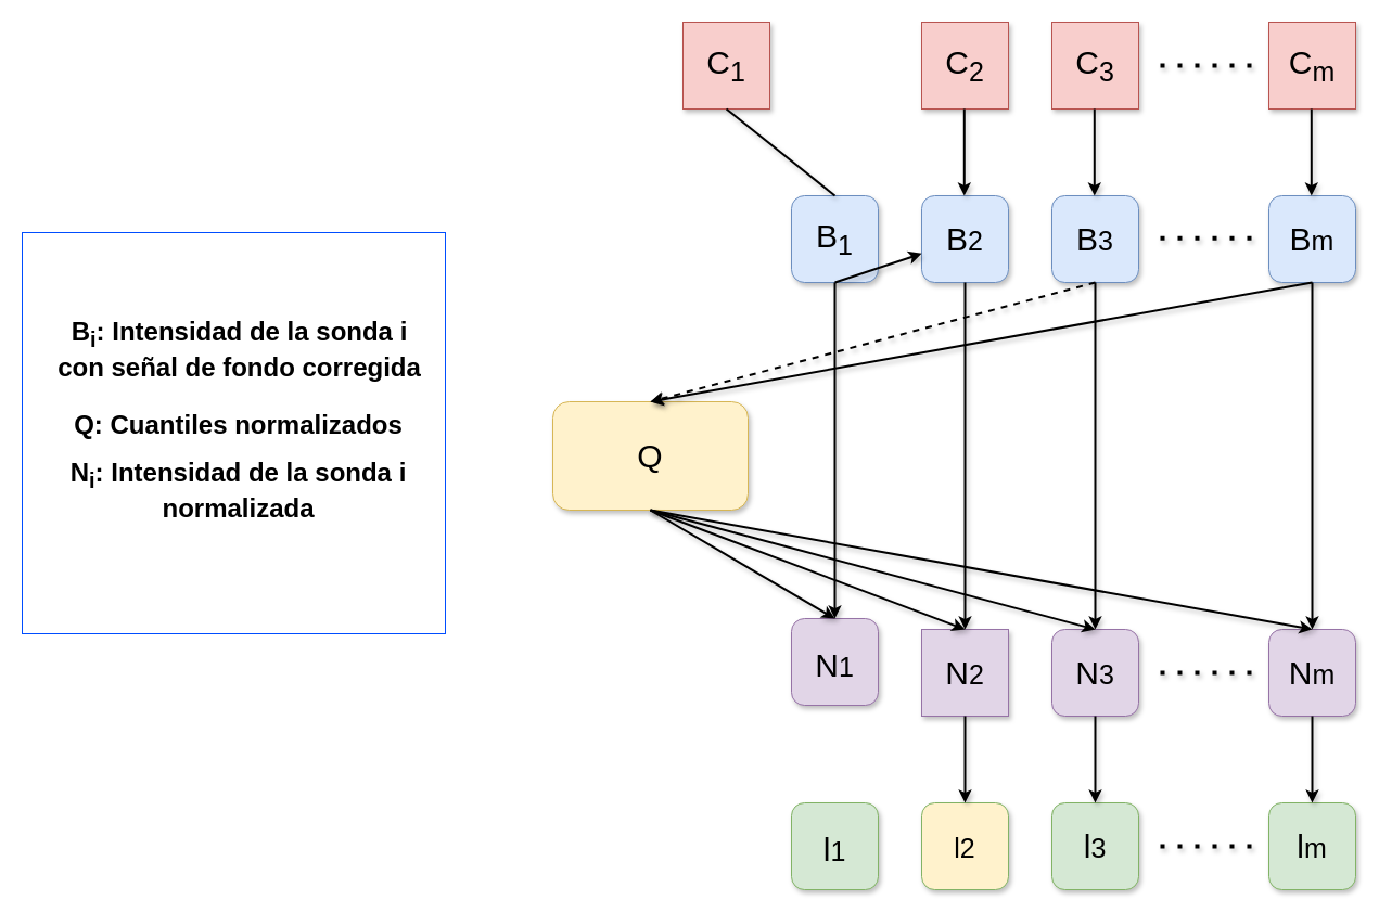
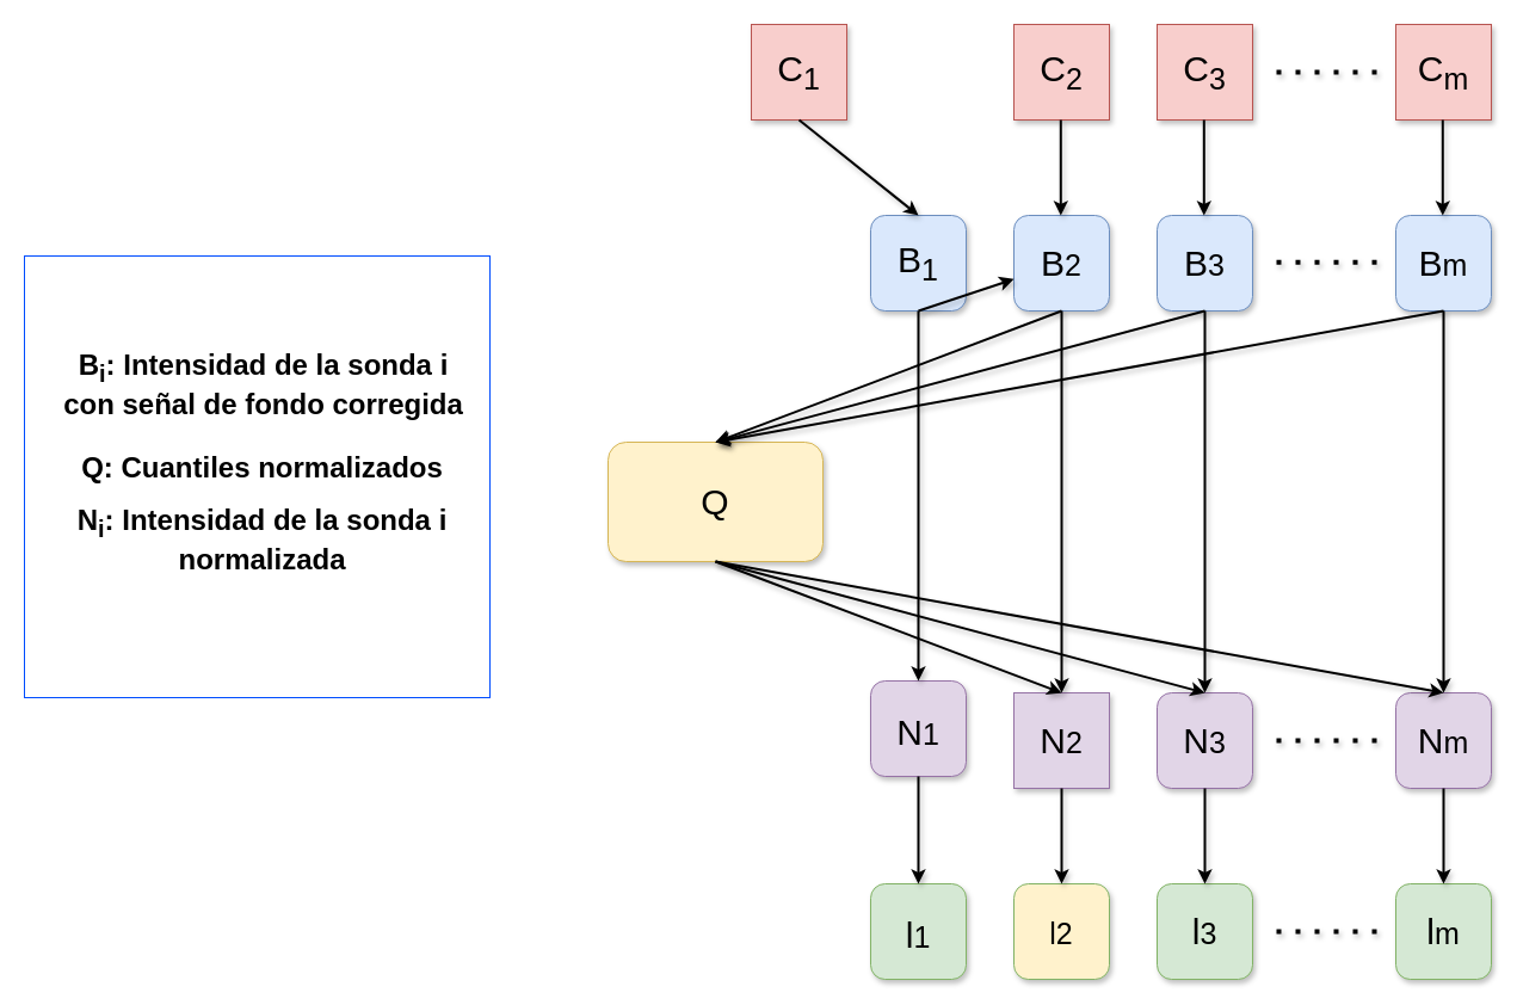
- <mxCell id="23" value="" style="endArrow=none;html=1;rounded=0;fontSize=30;strokeWidth=2;exitX=1;exitY=0.5;exitDx=0;exitDy=0;entryX=0.5;entryY=0;entryDx=0;entryDy=0;shadow=1;" edge="1" parent="1" source="2" target="7"><mxGeometry width="50" height="50" relative="1" as="geometry"><mxPoint x="1269" y="360" as="sourcePoint" /><mxPoint x="1319" y="310" as="targetPoint" /></mxGeometry></mxCell>
+ <mxCell id="23" value="" style="endArrow=classic;html=1;rounded=0;fontSize=30;strokeWidth=2;exitX=1;exitY=0.5;exitDx=0;exitDy=0;entryX=0.5;entryY=0;entryDx=0;entryDy=0;shadow=1;" edge="1" parent="1" source="2" target="7"><mxGeometry width="50" height="50" relative="1" as="geometry"><mxPoint x="1269" y="360" as="sourcePoint" /><mxPoint x="1319" y="310" as="targetPoint" /></mxGeometry></mxCell>
+ <mxCell id="28" value="" style="endArrow=classic;html=1;rounded=0;fontSize=30;strokeWidth=2;exitX=0.5;exitY=1;exitDx=0;exitDy=0;entryX=0.5;entryY=0;entryDx=0;entryDy=0;shadow=1;" edge="1" parent="1" source="8" target="6"><mxGeometry width="50" height="50" relative="1" as="geometry"><mxPoint x="1269" y="360" as="sourcePoint" /><mxPoint x="1319" y="310" as="targetPoint" /></mxGeometry></mxCell>
- <mxCell id="29" value="" style="endArrow=classic;html=1;rounded=0;fontSize=30;strokeWidth=2;exitX=0.5;exitY=1;exitDx=0;exitDy=0;entryX=0.5;entryY=0;entryDx=0;entryDy=0;shadow=1;dashed=1;" edge="1" parent="1" source="9" target="6"><mxGeometry width="50" height="50" relative="1" as="geometry"><mxPoint x="989" y="360" as="sourcePoint" /><mxPoint x="1039" y="310" as="targetPoint" /></mxGeometry></mxCell>
+ <mxCell id="29" value="" style="endArrow=classic;html=1;rounded=0;fontSize=30;strokeWidth=2;exitX=0.5;exitY=1;exitDx=0;exitDy=0;entryX=0.5;entryY=0;entryDx=0;entryDy=0;shadow=1;" edge="1" parent="1" source="9" target="6"><mxGeometry width="50" height="50" relative="1" as="geometry"><mxPoint x="989" y="360" as="sourcePoint" /><mxPoint x="1039" y="310" as="targetPoint" /></mxGeometry></mxCell>
- <mxCell id="31" value="" style="endArrow=classic;html=1;rounded=0;fontSize=30;strokeWidth=2;exitX=0.5;exitY=1;exitDx=0;exitDy=0;entryX=0.5;entryY=0;entryDx=0;entryDy=0;shadow=1;" edge="1" parent="1" source="6" target="12"><mxGeometry width="50" height="50" relative="1" as="geometry"><mxPoint x="1269" y="360" as="sourcePoint" /><mxPoint x="1319" y="310" as="targetPoint" /></mxGeometry></mxCell>
+ <mxCell id="35" value="" style="endArrow=classic;html=1;rounded=0;fontSize=30;strokeWidth=2;exitX=0.5;exitY=1;exitDx=0;exitDy=0;entryX=0.5;entryY=0;entryDx=0;entryDy=0;shadow=1;" edge="1" parent="1" source="12" target="17"><mxGeometry width="50" height="50" relative="1" as="geometry"><mxPoint x="1089" y="500" as="sourcePoint" /><mxPoint x="1139" y="450" as="targetPoint" /></mxGeometry></mxCell>
